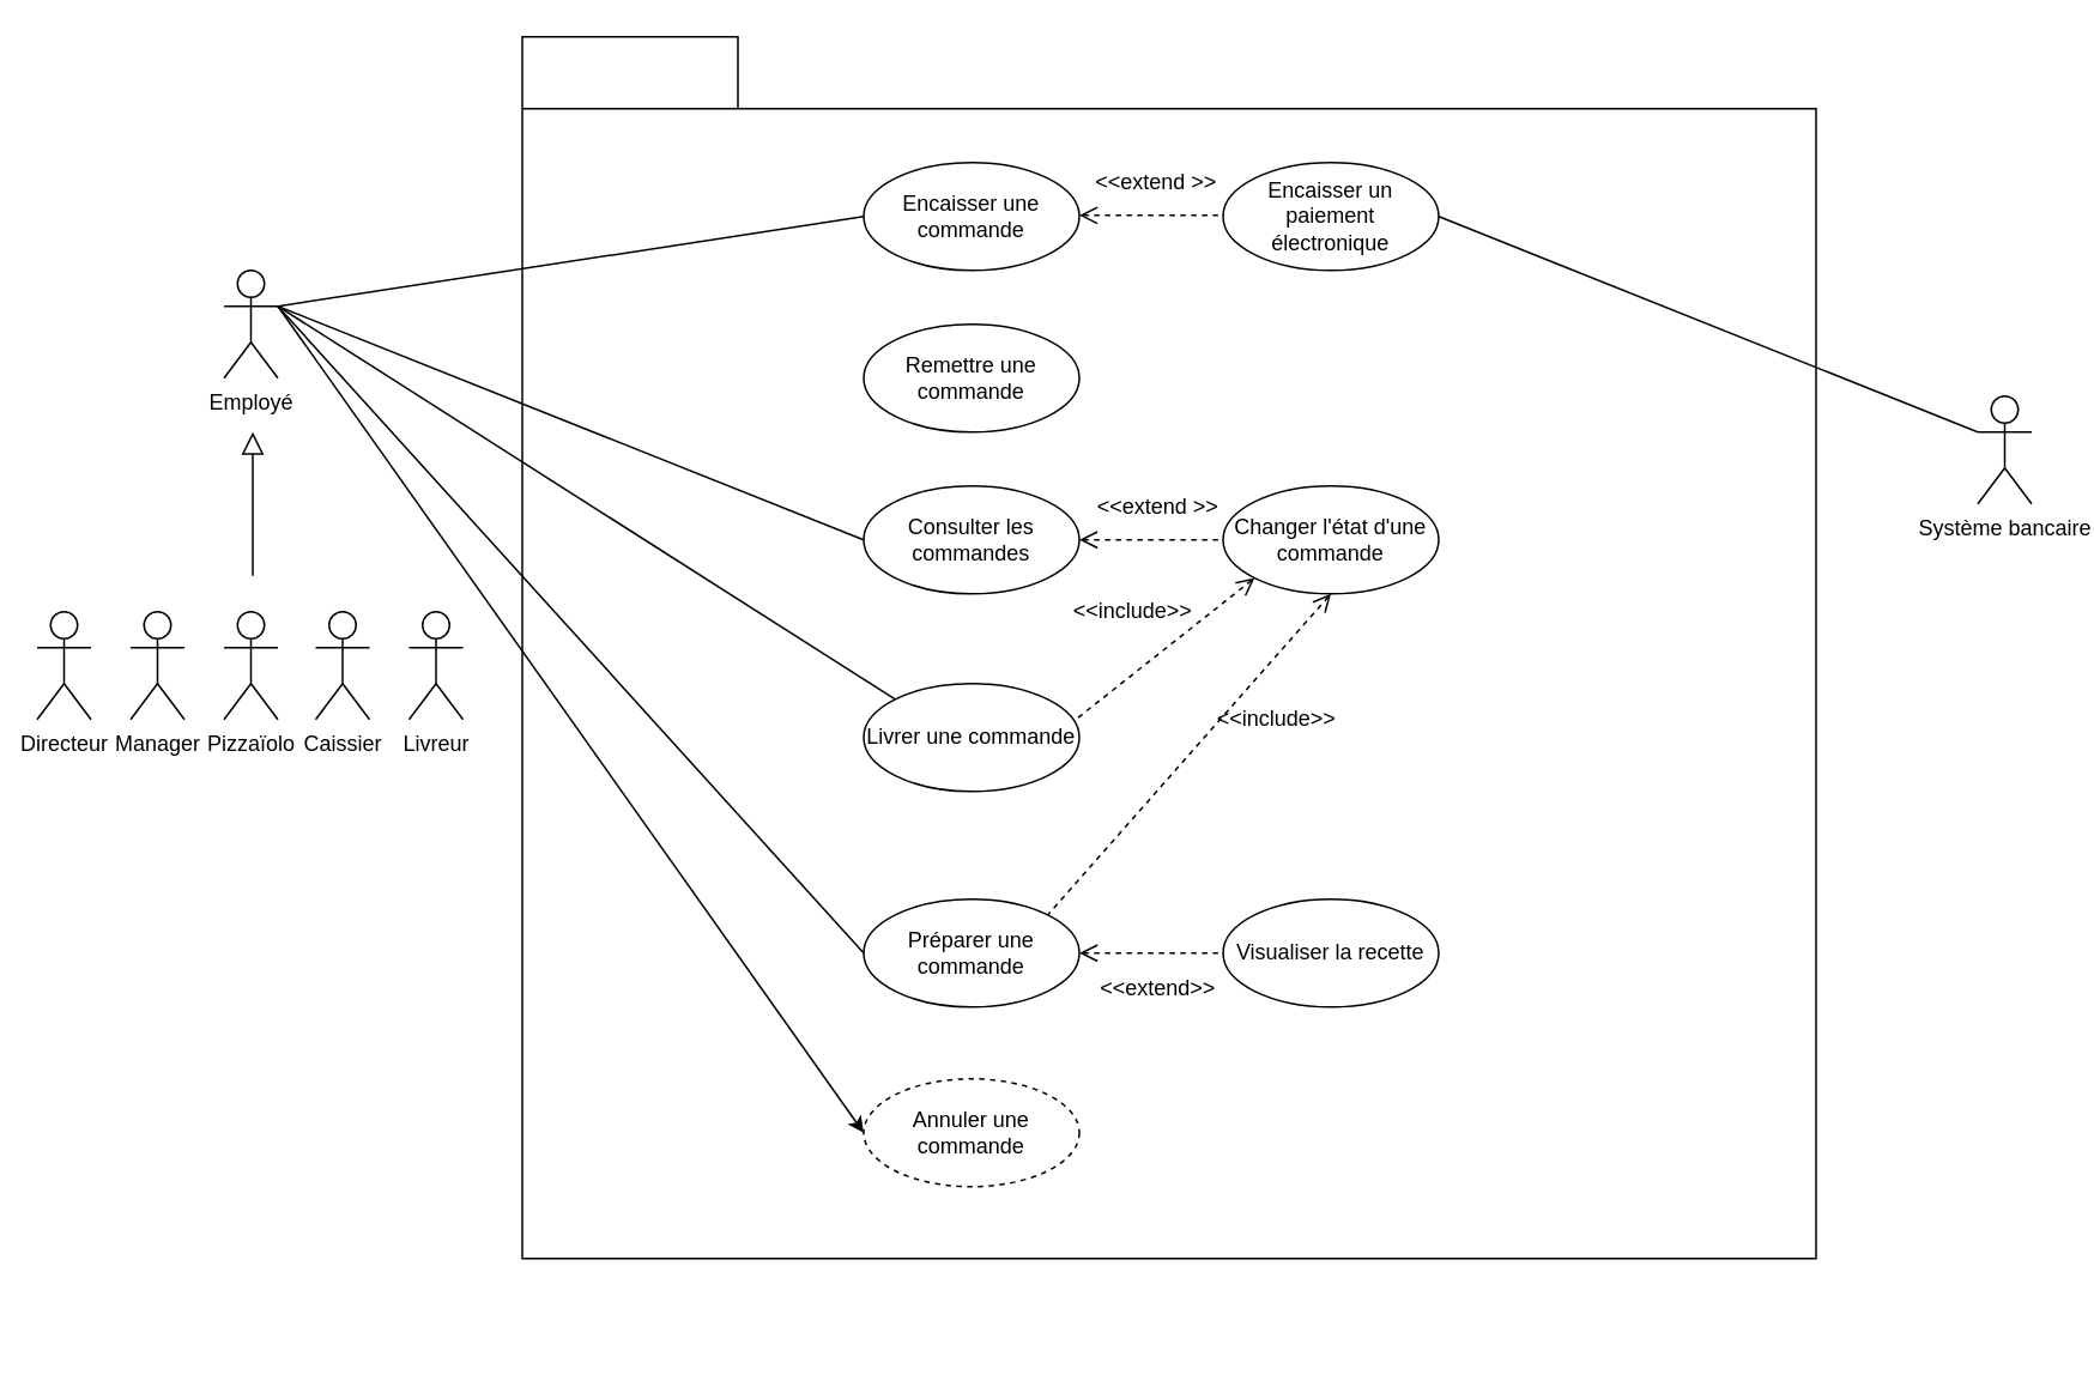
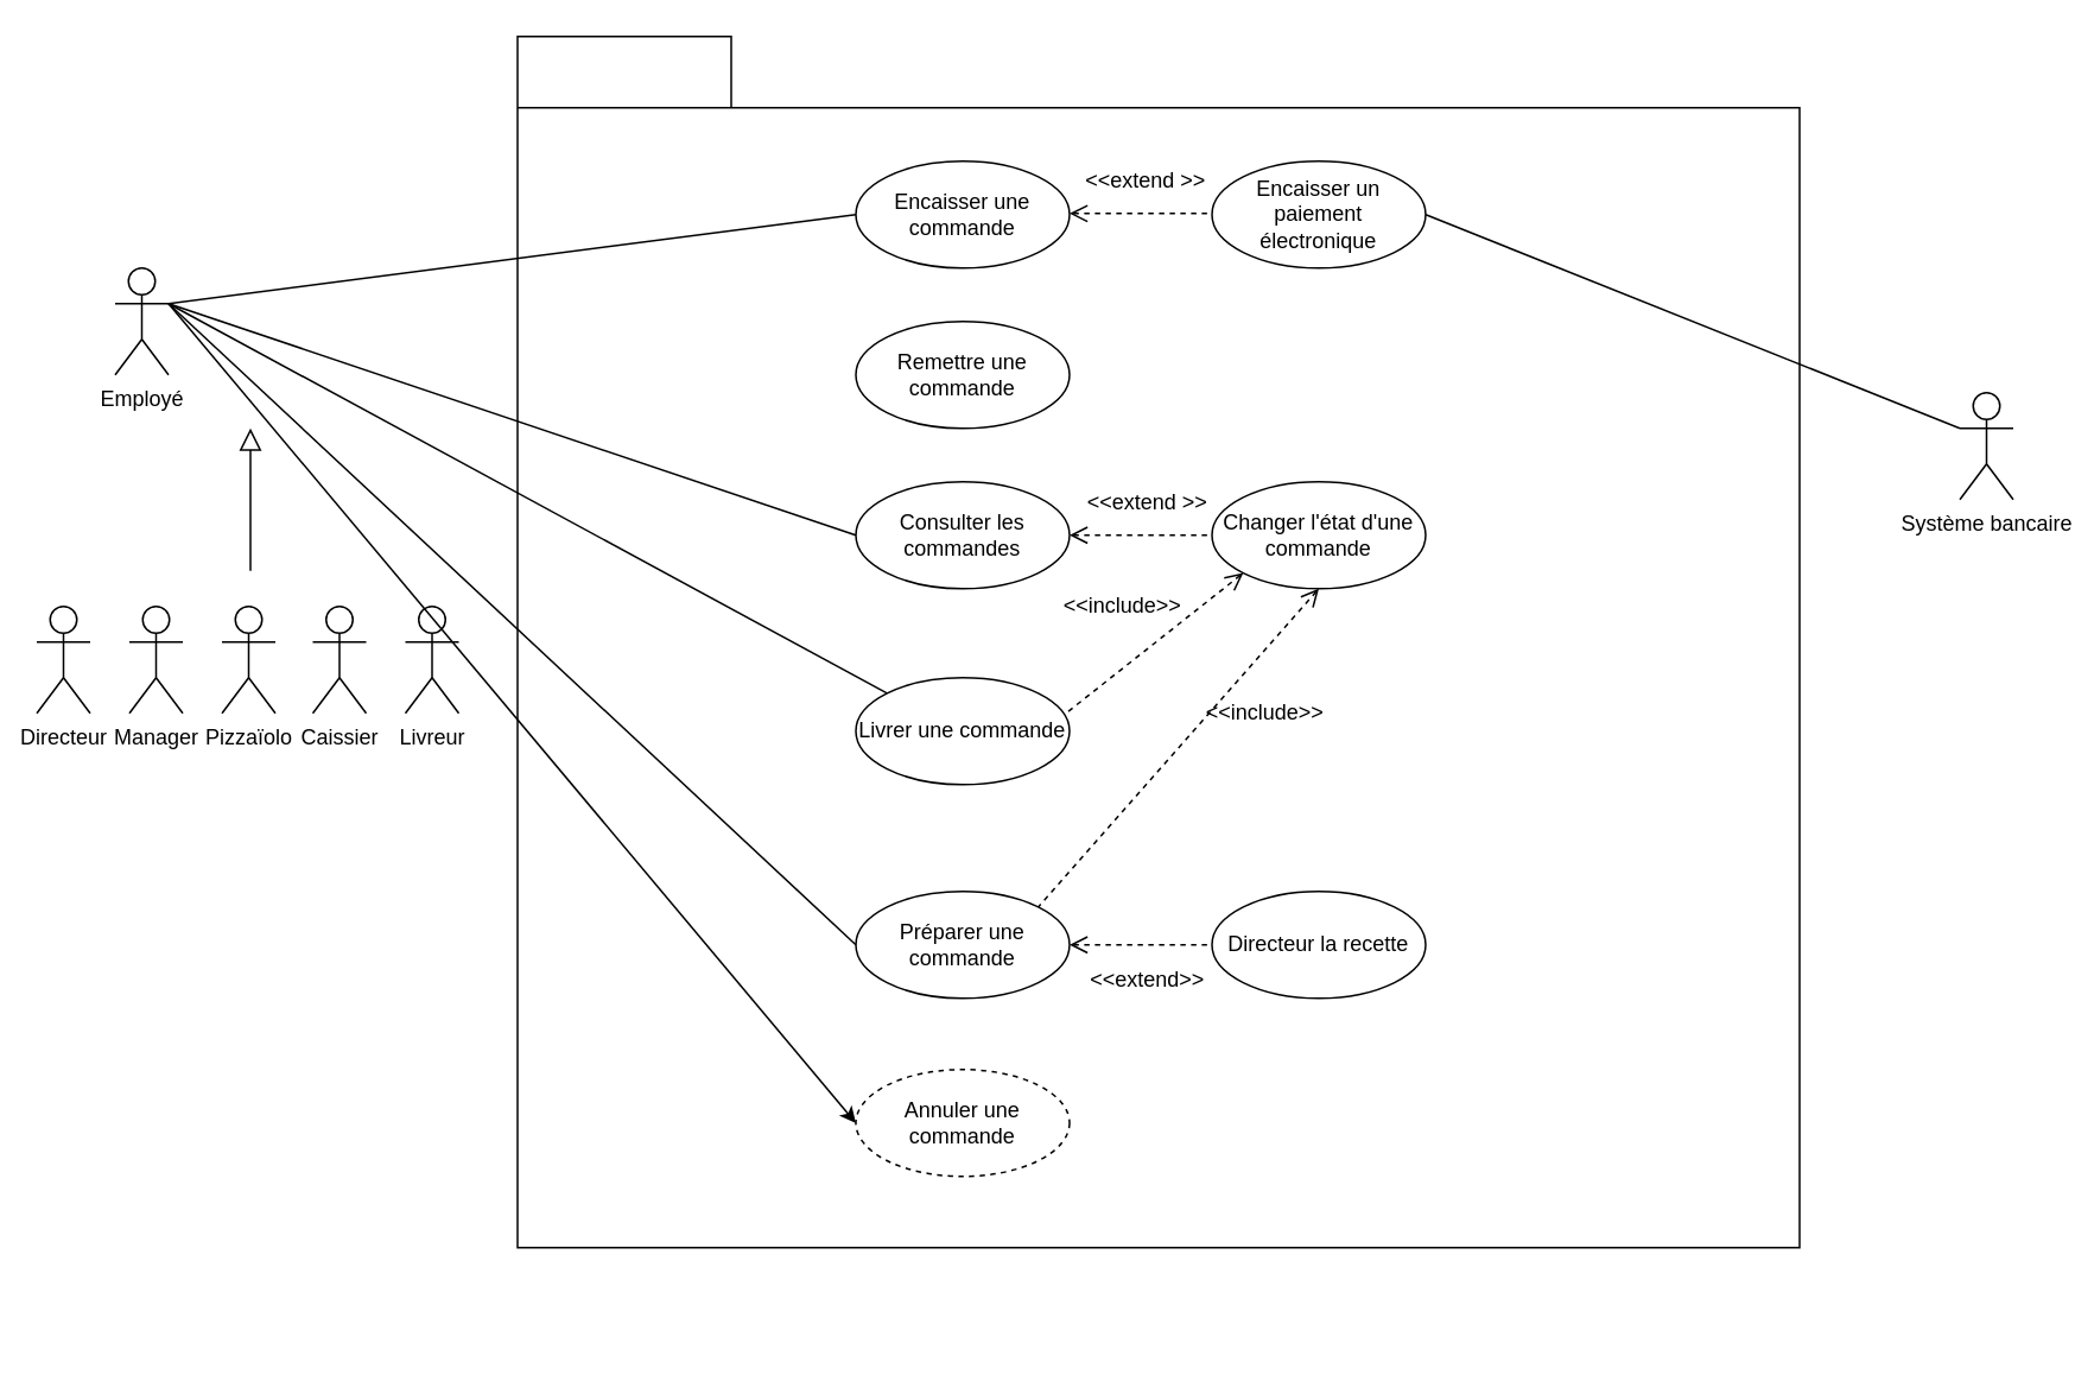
- <mxCell id="25" value="Employé" style="shape=umlActor;verticalLabelPosition=bottom;labelBackgroundColor=#ffffff;verticalAlign=top;html=1;outlineConnect=0;" parent="1" vertex="1"><mxGeometry x="124" y="150" width="30" height="60" as="geometry" /></mxCell>
+ <mxCell id="25" value="Employé" style="shape=umlActor;verticalLabelPosition=bottom;labelBackgroundColor=#ffffff;verticalAlign=top;html=1;outlineConnect=0;" parent="1" vertex="1"><mxGeometry x="64" y="150" width="30" height="60" as="geometry" /></mxCell>
- <mxCell id="19" value="Visualiser la recette" style="ellipse;whiteSpace=wrap;html=1;fillColor=none;" parent="2" vertex="1"><mxGeometry x="350" y="430" width="120" height="60" as="geometry" /></mxCell>
+ <mxCell id="19" value="Directeur la recette" style="ellipse;whiteSpace=wrap;html=1;fillColor=none;" parent="2" vertex="1"><mxGeometry x="350" y="430" width="120" height="60" as="geometry" /></mxCell>
